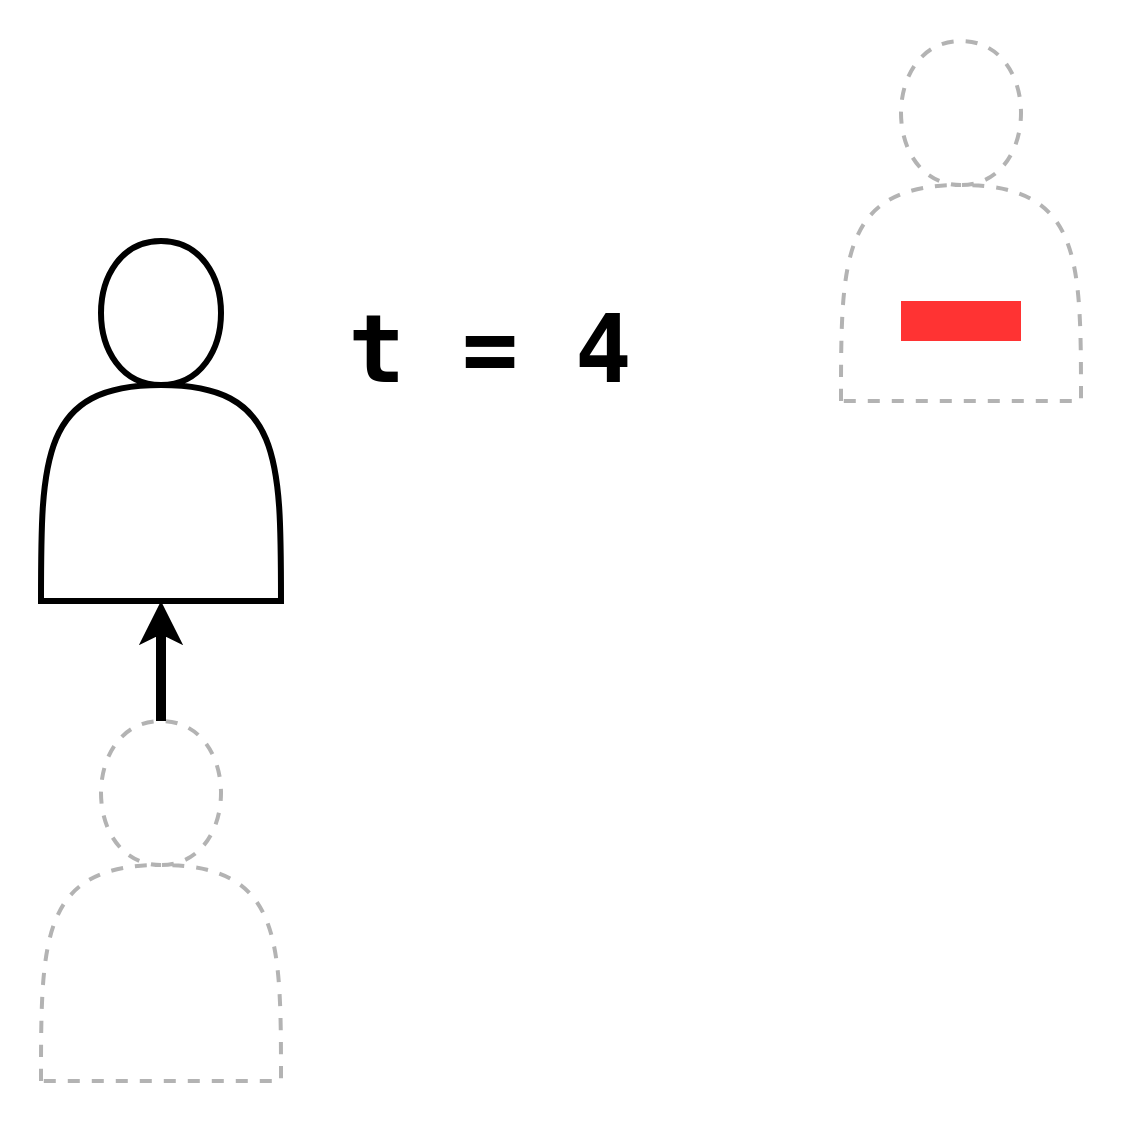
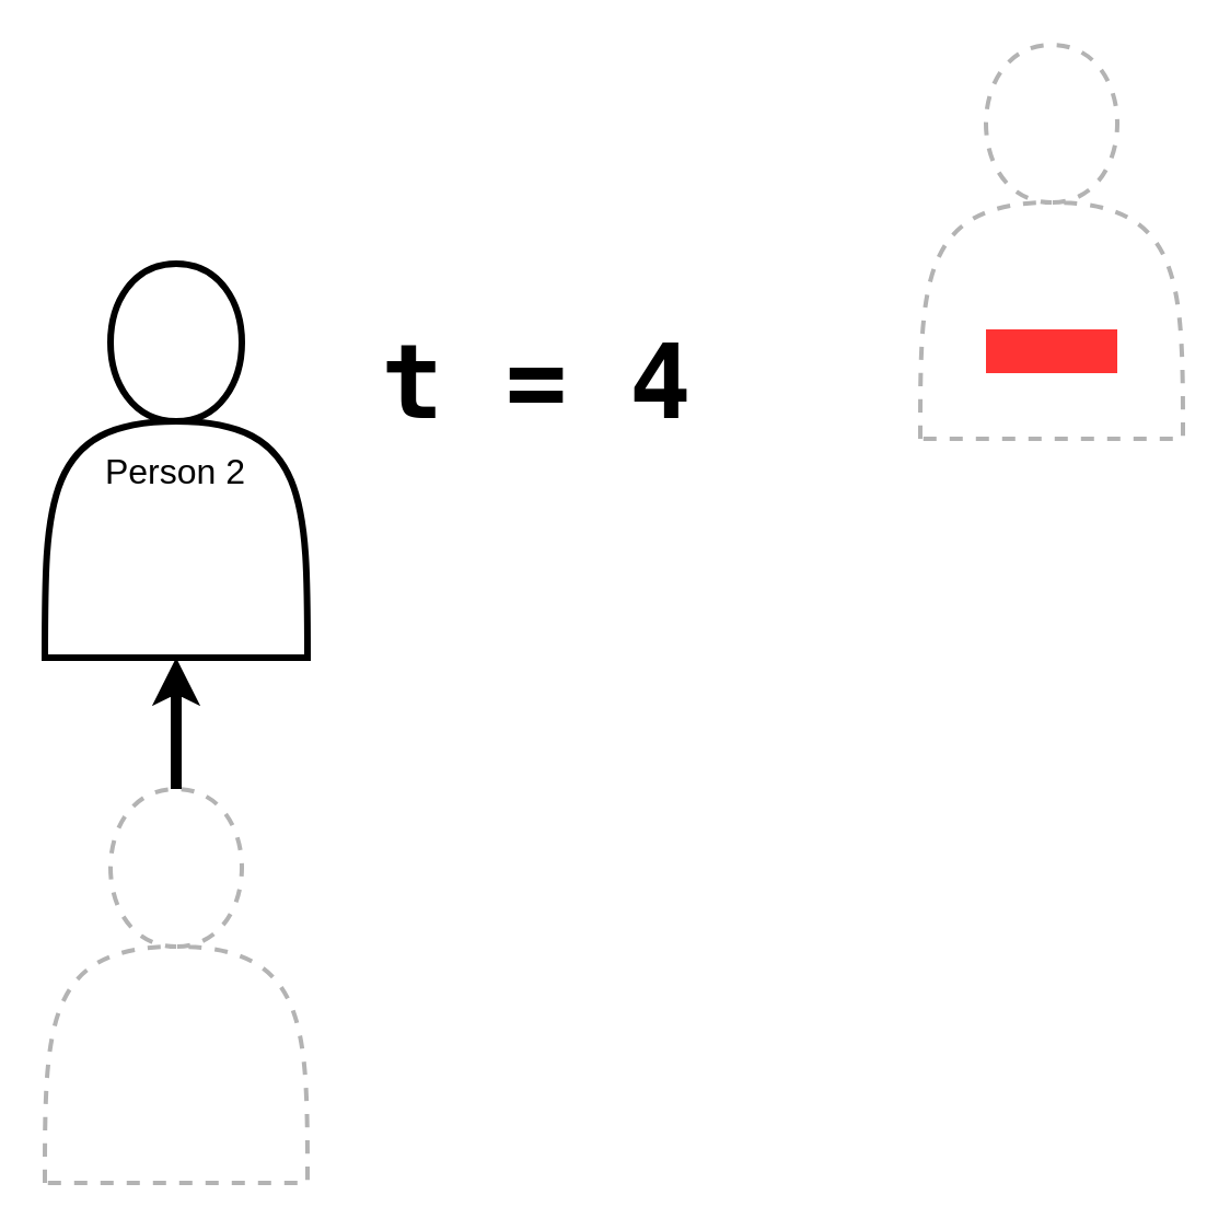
+ <mxCell id="6" value="&lt;font style=&quot;font-size: 16px;&quot;&gt;Person 2&lt;br&gt;&lt;/font&gt;" style="text;html=1;strokeColor=none;fillColor=none;align=center;verticalAlign=middle;whiteSpace=wrap;rounded=0;" parent="1" vertex="1"><mxGeometry x="30" y="200" width="100" height="30" as="geometry" /></mxCell>
